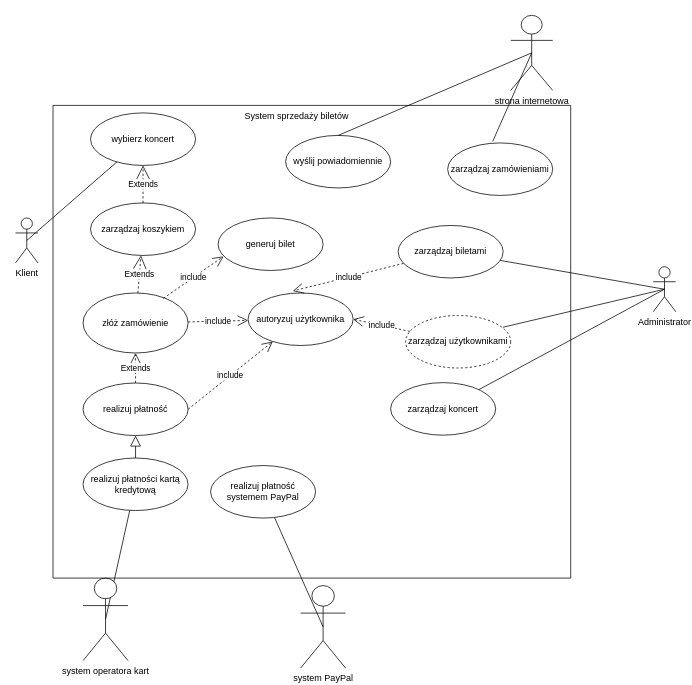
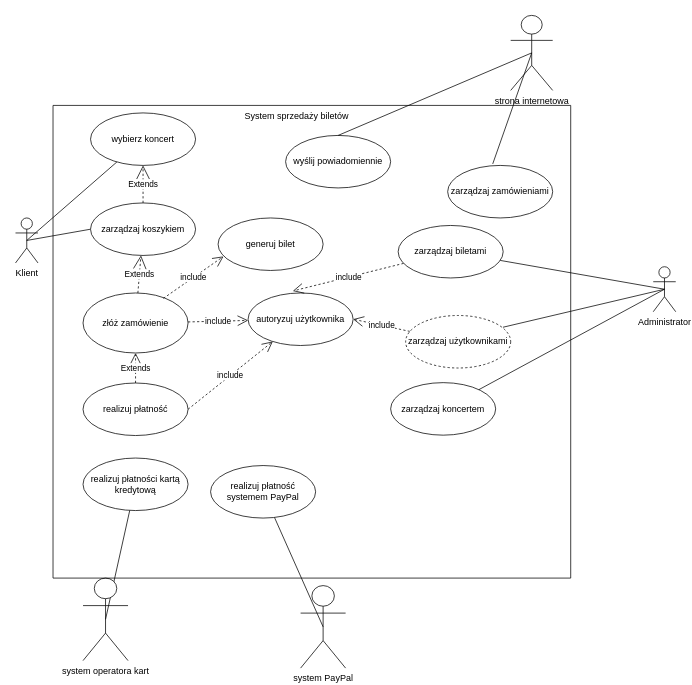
- <mxCell id="36" value="zarządzaj zamówieniami" style="ellipse;whiteSpace=wrap;html=1;" parent="21" vertex="1"><mxGeometry x="526" y="50" width="140" height="70" as="geometry" /></mxCell>
+ <mxCell id="36" value="zarządzaj zamówieniami" style="ellipse;whiteSpace=wrap;html=1;" parent="21" vertex="1"><mxGeometry x="526" y="80" width="140" height="70" as="geometry" /></mxCell>
+ <mxCell id="19" style="rounded=0;orthogonalLoop=1;jettySize=auto;html=1;exitX=0;exitY=0.5;exitDx=0;exitDy=0;endArrow=none;endFill=0;entryX=0.5;entryY=0.5;entryDx=0;entryDy=0;entryPerimeter=0;" parent="1" source="33" target="2" edge="1"><mxGeometry relative="1" as="geometry"><mxPoint x="569" y="397" as="sourcePoint" /><mxPoint x="344" y="110" as="targetPoint" /></mxGeometry></mxCell>
- <mxCell id="25" value="zarządzaj koncert" style="ellipse;whiteSpace=wrap;html=1;" parent="21" vertex="1"><mxGeometry x="450" y="369.5" width="140" height="70" as="geometry" /></mxCell>
+ <mxCell id="25" value="zarządzaj koncertem" style="ellipse;whiteSpace=wrap;html=1;" parent="21" vertex="1"><mxGeometry x="450" y="369.5" width="140" height="70" as="geometry" /></mxCell>
- <mxCell id="11" value="" style="endArrow=block;endFill=0;endSize=12;html=1;rounded=0;exitX=0.5;exitY=0;exitDx=0;exitDy=0;" parent="1" source="4" target="28" edge="1"><mxGeometry width="160" relative="1" as="geometry"><mxPoint x="230" y="370" as="sourcePoint" /><mxPoint x="390" y="370" as="targetPoint" /></mxGeometry></mxCell>
